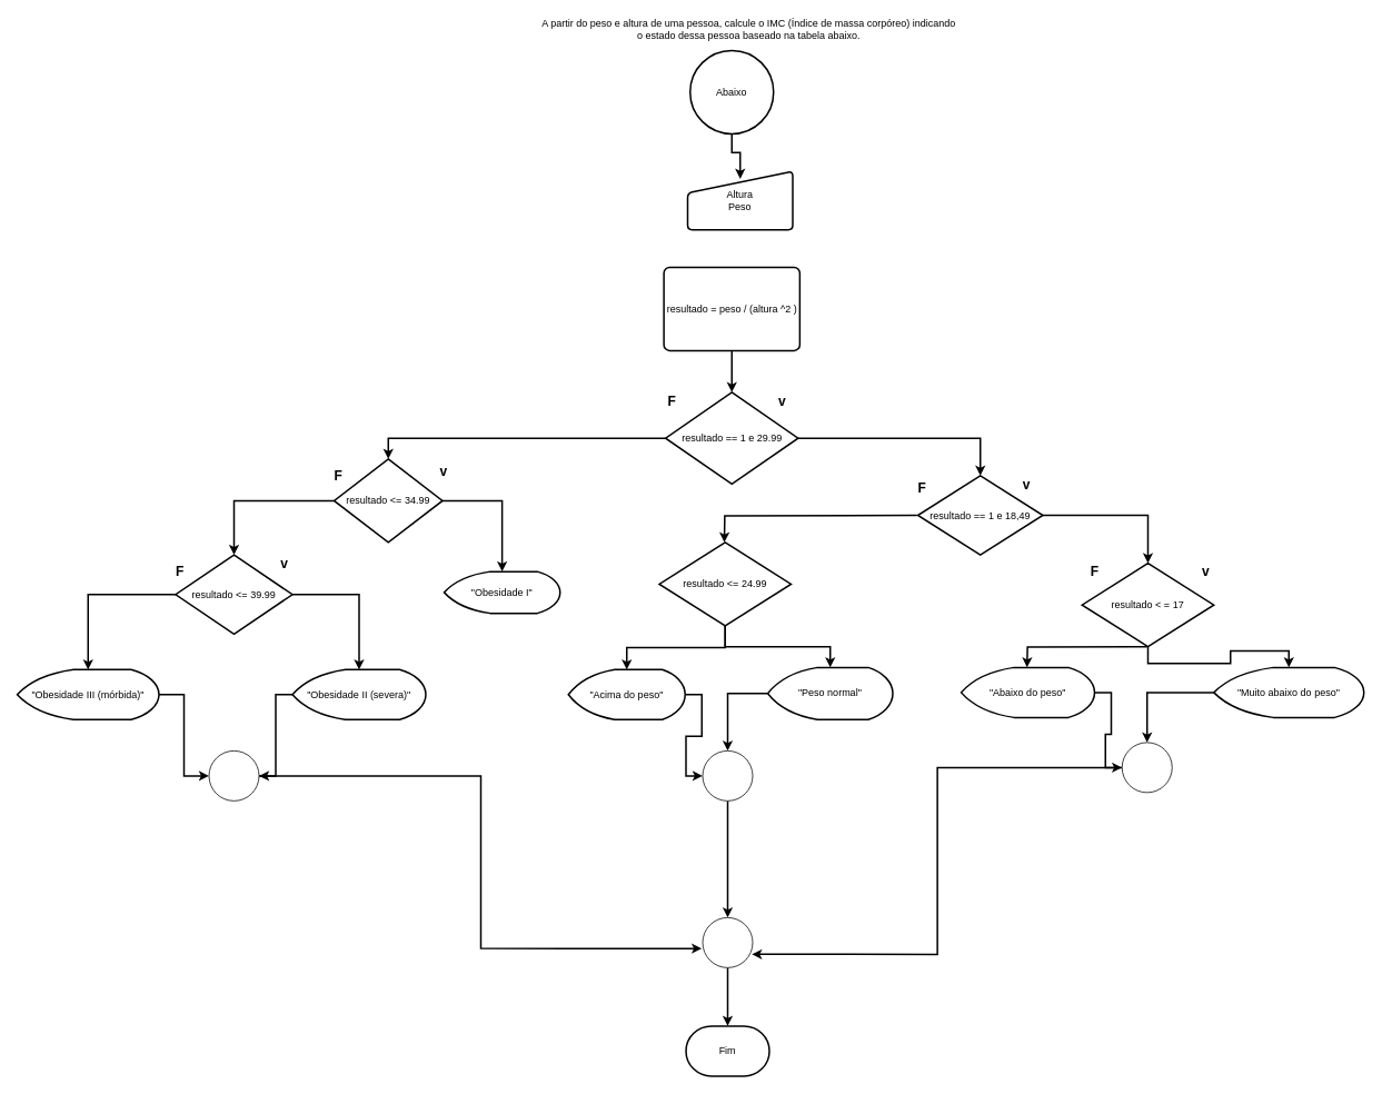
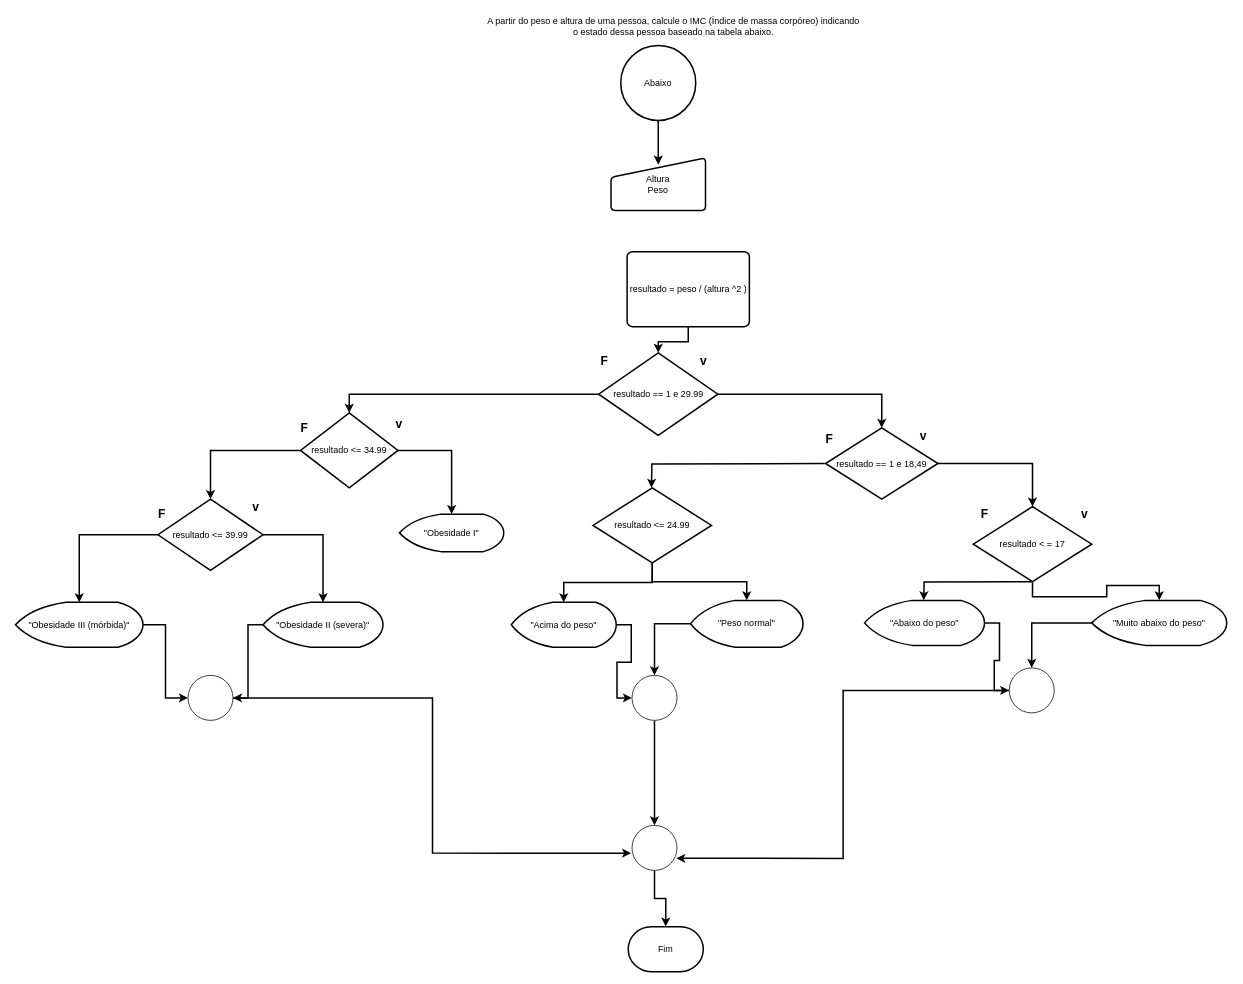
- <mxCell id="4" value="Altura&lt;br&gt;Peso" style="html=1;strokeWidth=2;shape=manualInput;whiteSpace=wrap;rounded=1;size=26;arcSize=11;" vertex="1" parent="1"><mxGeometry x="824" y="205" width="126" height="70" as="geometry" /></mxCell>
+ <mxCell id="4" value="Altura&lt;br&gt;Peso" style="html=1;strokeWidth=2;shape=manualInput;whiteSpace=wrap;rounded=1;size=26;arcSize=11;" vertex="1" parent="1"><mxGeometry x="814" y="210" width="126" height="70" as="geometry" /></mxCell>
- <mxCell id="7" value="resultado = peso / (altura ^2 )" style="rounded=1;whiteSpace=wrap;html=1;absoluteArcSize=1;arcSize=14;strokeWidth=2;" vertex="1" parent="1"><mxGeometry x="795.5" y="320" width="163" height="100" as="geometry" /></mxCell>
+ <mxCell id="7" value="resultado = peso / (altura ^2 )" style="rounded=1;whiteSpace=wrap;html=1;absoluteArcSize=1;arcSize=14;strokeWidth=2;" vertex="1" parent="1"><mxGeometry x="835.5" y="335" width="163" height="100" as="geometry" /></mxCell>
- <mxCell id="57" value="Fim" style="strokeWidth=2;html=1;shape=mxgraph.flowchart.terminator;whiteSpace=wrap;" vertex="1" parent="1"><mxGeometry x="822" y="1230" width="100" height="60" as="geometry" /></mxCell>
+ <mxCell id="57" value="Fim" style="strokeWidth=2;html=1;shape=mxgraph.flowchart.terminator;whiteSpace=wrap;" vertex="1" parent="1"><mxGeometry x="837" y="1235" width="100" height="60" as="geometry" /></mxCell>
